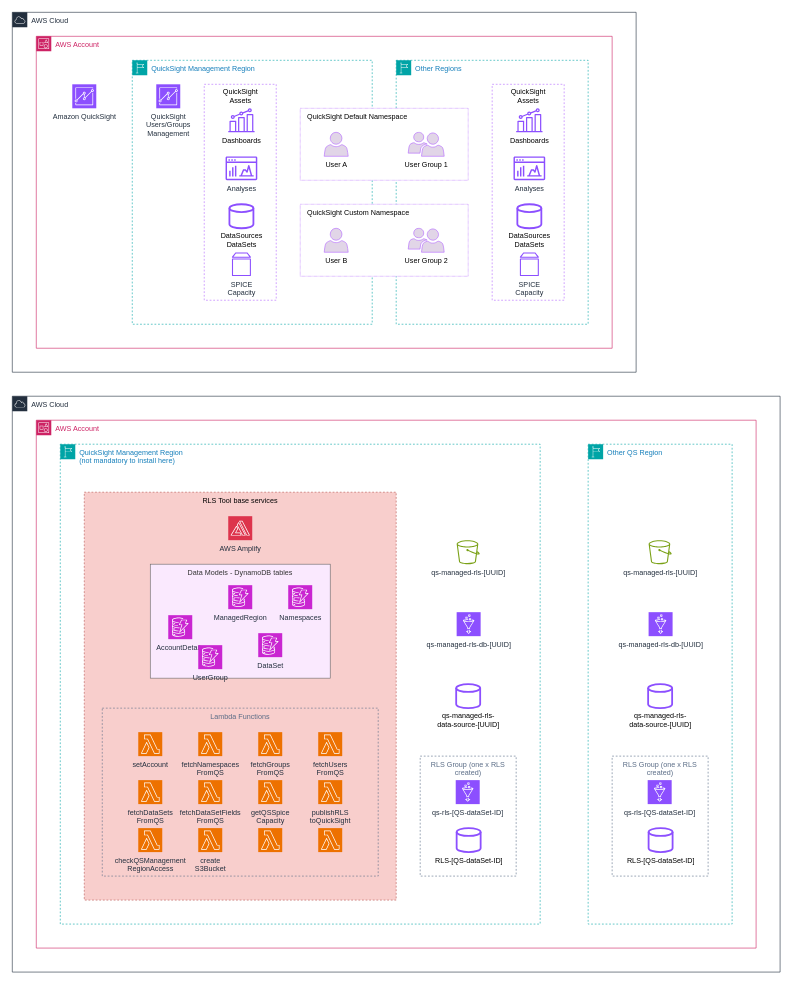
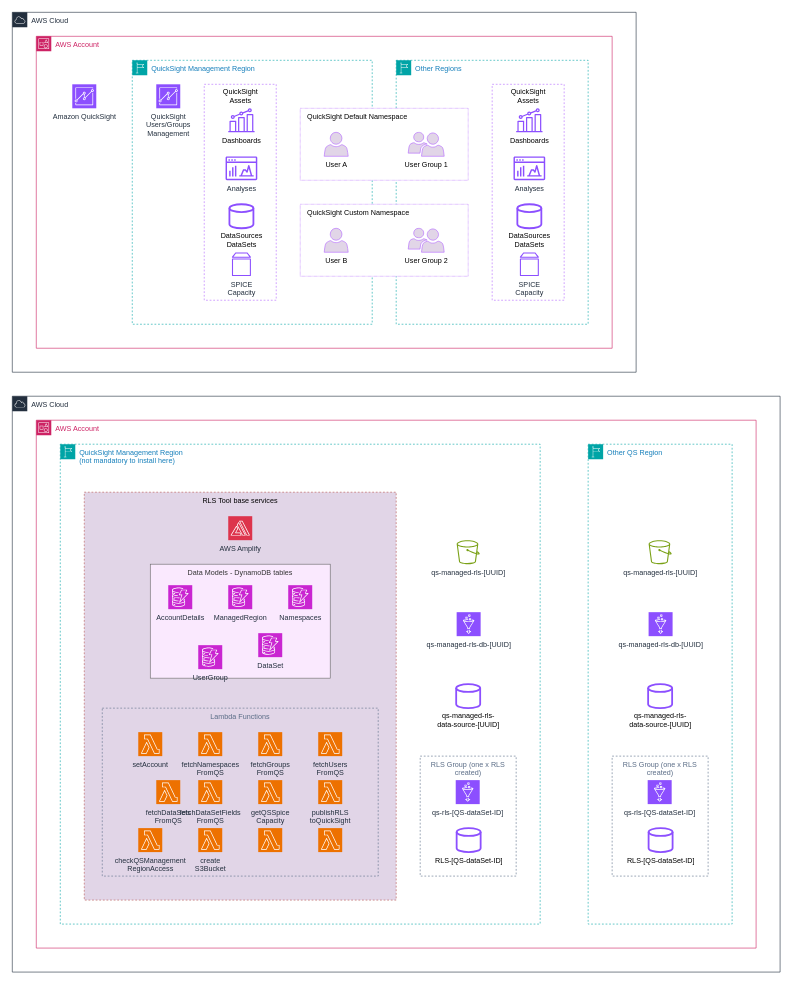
- <mxCell id="41" value="AccountDetails" style="sketch=0;points=[[0,0,0],[0.25,0,0],[0.5,0,0],[0.75,0,0],[1,0,0],[0,1,0],[0.25,1,0],[0.5,1,0],[0.75,1,0],[1,1,0],[0,0.25,0],[0,0.5,0],[0,0.75,0],[1,0.25,0],[1,0.5,0],[1,0.75,0]];outlineConnect=0;fontColor=#232F3E;fillColor=#C925D1;strokeColor=#ffffff;dashed=0;verticalLabelPosition=bottom;verticalAlign=top;align=center;html=1;fontSize=12;fontStyle=0;aspect=fixed;shape=mxgraph.aws4.resourceIcon;resIcon=mxgraph.aws4.dynamodb;" vertex="1" parent="39"><mxGeometry x="30" y="85" width="40" height="40" as="geometry" /></mxCell>
+ <mxCell id="41" value="AccountDetails" style="sketch=0;points=[[0,0,0],[0.25,0,0],[0.5,0,0],[0.75,0,0],[1,0,0],[0,1,0],[0.25,1,0],[0.5,1,0],[0.75,1,0],[1,1,0],[0,0.25,0],[0,0.5,0],[0,0.75,0],[1,0.25,0],[1,0.5,0],[1,0.75,0]];outlineConnect=0;fontColor=#232F3E;fillColor=#C925D1;strokeColor=#ffffff;dashed=0;verticalLabelPosition=bottom;verticalAlign=top;align=center;html=1;fontSize=12;fontStyle=0;aspect=fixed;shape=mxgraph.aws4.resourceIcon;resIcon=mxgraph.aws4.dynamodb;" vertex="1" parent="39"><mxGeometry x="30" y="35" width="40" height="40" as="geometry" /></mxCell>
- <mxCell id="37" value="RLS Tool base services" style="fillColor=#f8cecc;strokeColor=#b85450;dashed=1;verticalAlign=top;fontStyle=0;whiteSpace=wrap;html=1;" vertex="1" parent="36"><mxGeometry x="40" y="80" width="520" height="680" as="geometry" /></mxCell>
+ <mxCell id="37" value="RLS Tool base services" style="fillColor=#e1d5e7;strokeColor=#b85450;dashed=1;verticalAlign=top;fontStyle=0;whiteSpace=wrap;html=1;" vertex="1" parent="36"><mxGeometry x="40" y="80" width="520" height="680" as="geometry" /></mxCell>
- <mxCell id="51" value="fetchDataSets&lt;div&gt;FromQS&lt;/div&gt;" style="sketch=0;points=[[0,0,0],[0.25,0,0],[0.5,0,0],[0.75,0,0],[1,0,0],[0,1,0],[0.25,1,0],[0.5,1,0],[0.75,1,0],[1,1,0],[0,0.25,0],[0,0.5,0],[0,0.75,0],[1,0.25,0],[1,0.5,0],[1,0.75,0]];outlineConnect=0;fontColor=#232F3E;fillColor=#ED7100;strokeColor=#ffffff;dashed=0;verticalLabelPosition=bottom;verticalAlign=top;align=center;html=1;fontSize=12;fontStyle=0;aspect=fixed;shape=mxgraph.aws4.resourceIcon;resIcon=mxgraph.aws4.lambda;" vertex="1" parent="36"><mxGeometry x="130" y="560" width="40" height="40" as="geometry" /></mxCell>
+ <mxCell id="51" value="fetchDataSets&lt;div&gt;FromQS&lt;/div&gt;" style="sketch=0;points=[[0,0,0],[0.25,0,0],[0.5,0,0],[0.75,0,0],[1,0,0],[0,1,0],[0.25,1,0],[0.5,1,0],[0.75,1,0],[1,1,0],[0,0.25,0],[0,0.5,0],[0,0.75,0],[1,0.25,0],[1,0.5,0],[1,0.75,0]];outlineConnect=0;fontColor=#232F3E;fillColor=#ED7100;strokeColor=#ffffff;dashed=0;verticalLabelPosition=bottom;verticalAlign=top;align=center;html=1;fontSize=12;fontStyle=0;aspect=fixed;shape=mxgraph.aws4.resourceIcon;resIcon=mxgraph.aws4.lambda;" vertex="1" parent="36"><mxGeometry x="160" y="560" width="40" height="40" as="geometry" /></mxCell>
